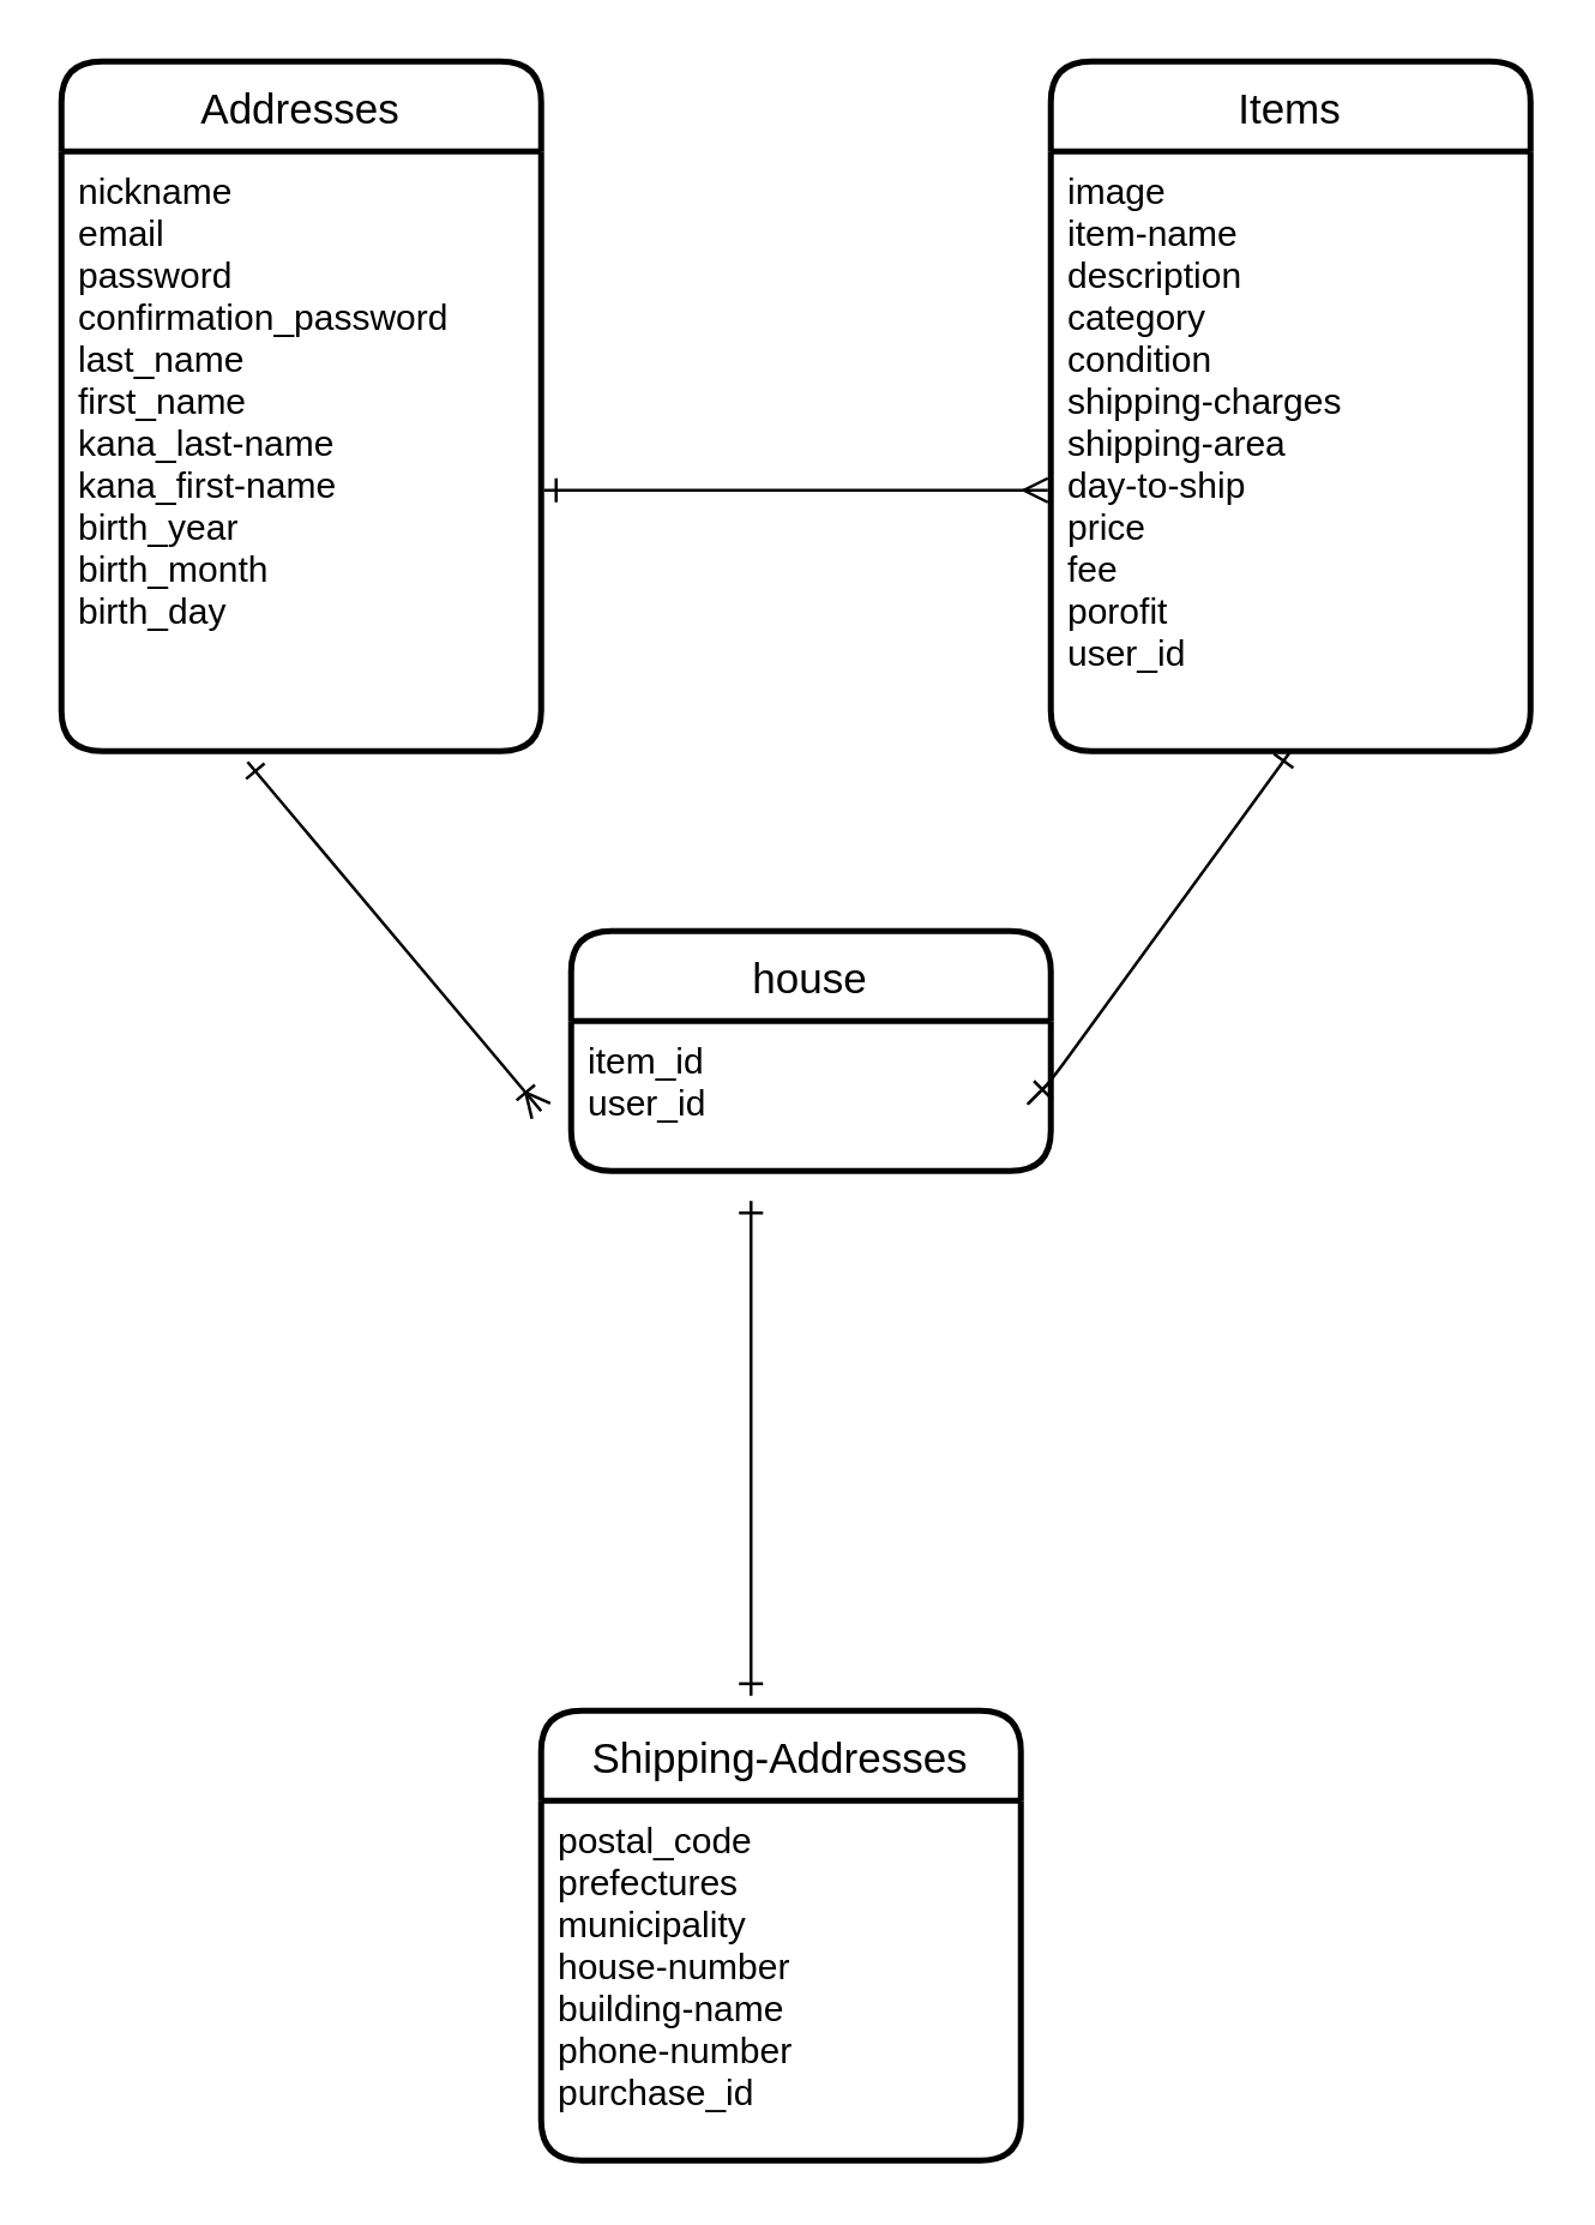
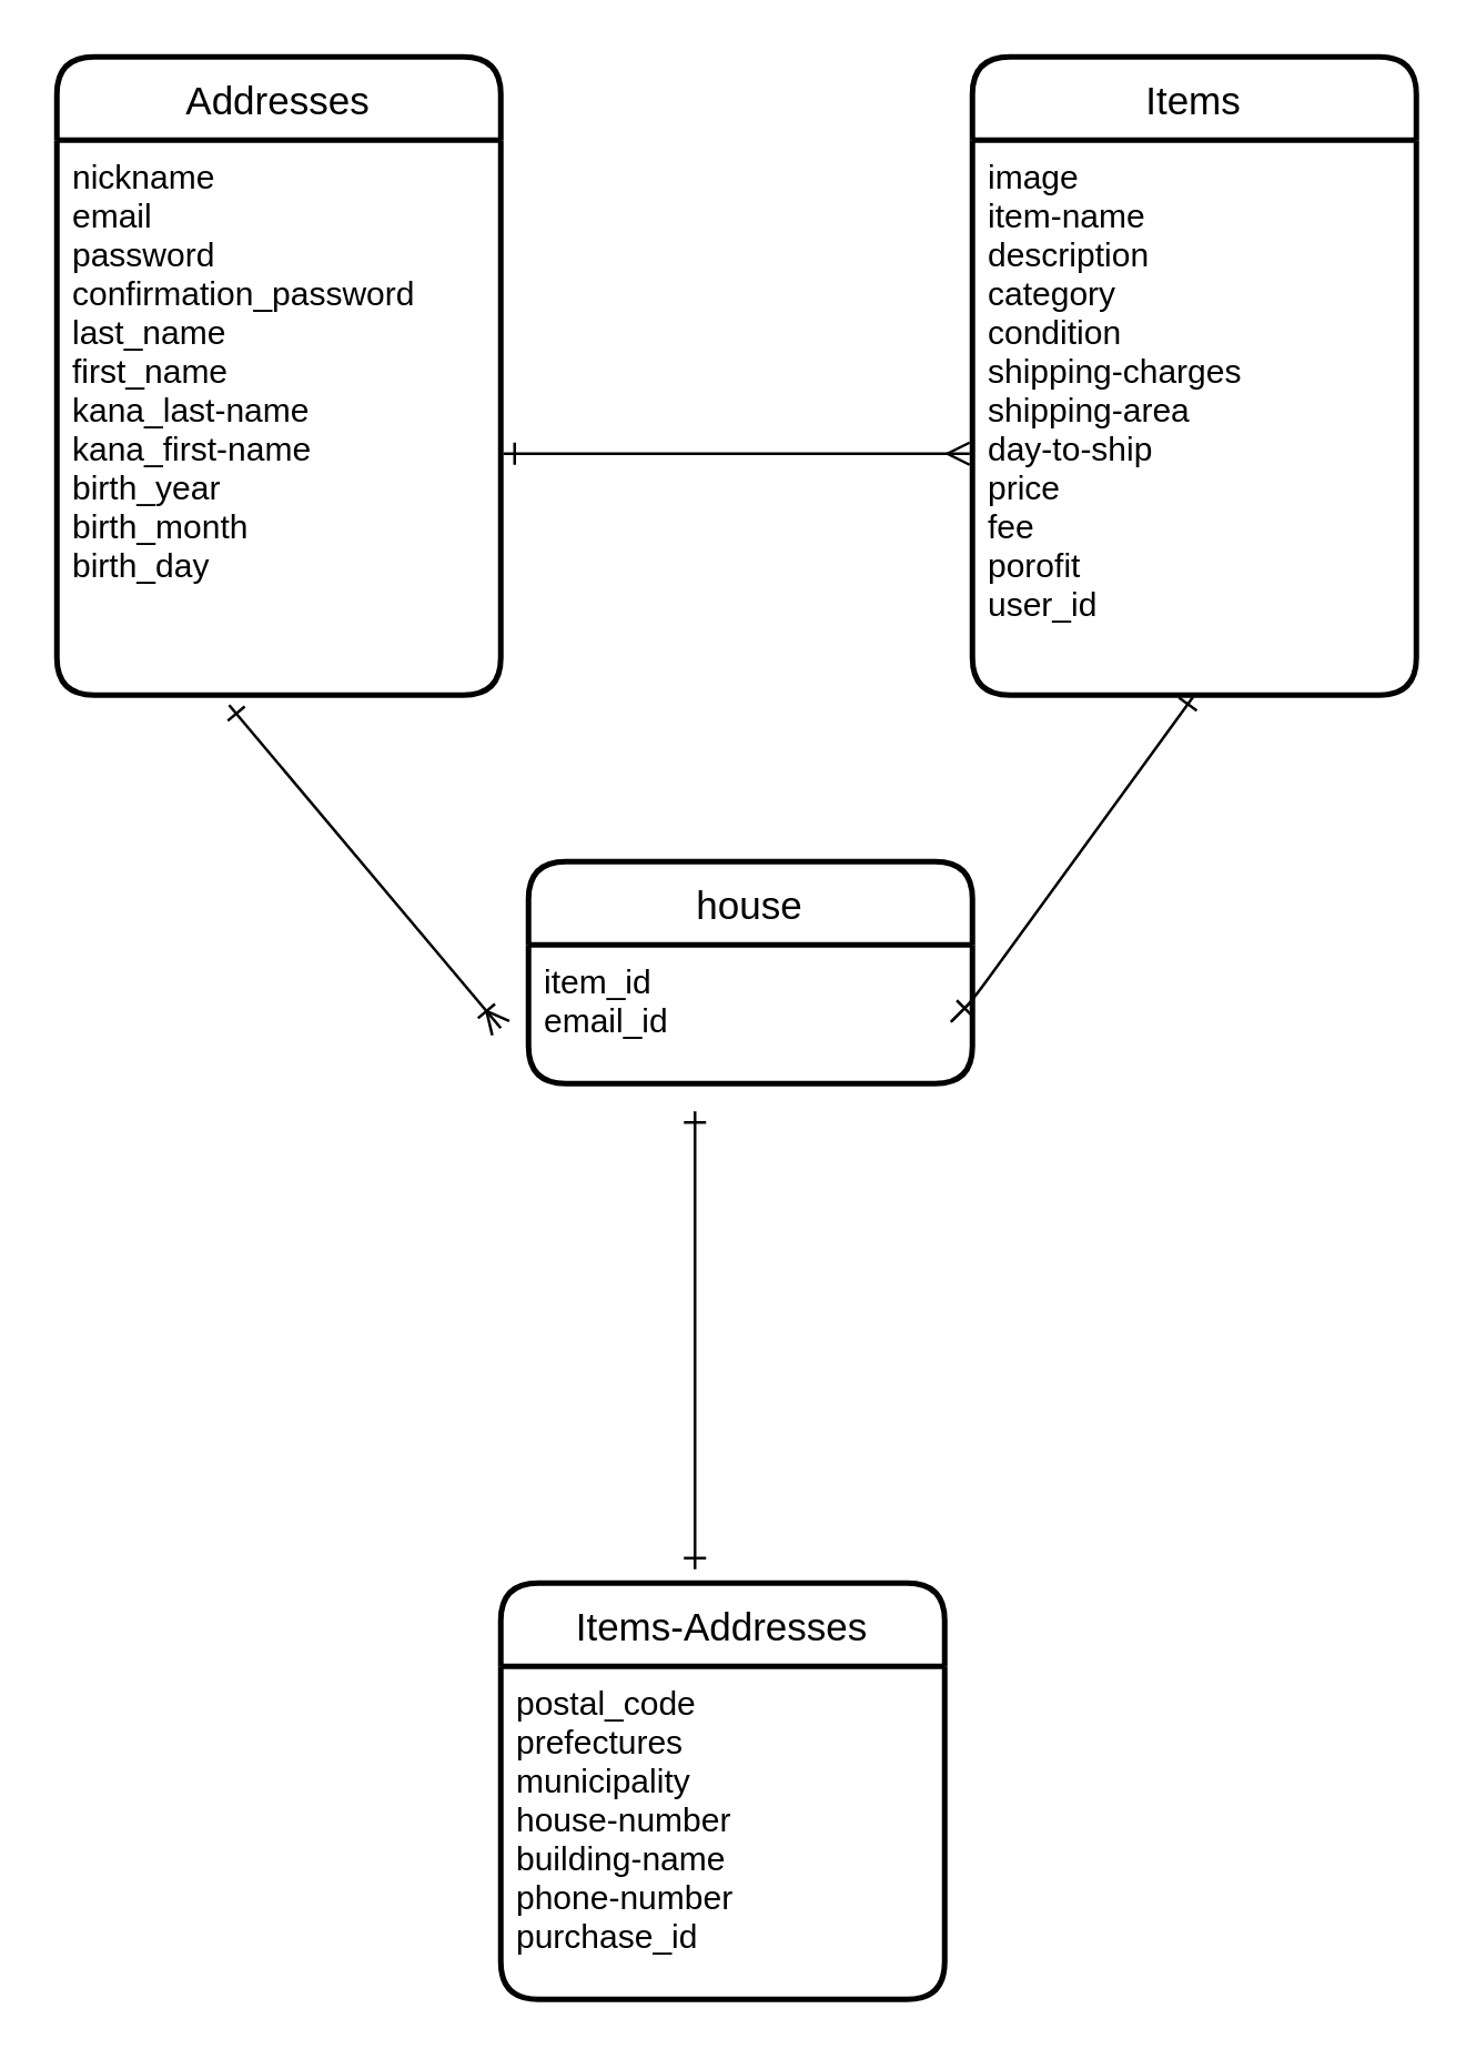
- <mxCell id="13" value="item_id&#10;user_id" style="align=left;strokeColor=none;fillColor=none;spacingLeft=4;fontSize=12;verticalAlign=top;resizable=0;rotatable=0;part=1;" vertex="1" parent="12"><mxGeometry y="30" width="160" height="50" as="geometry" /></mxCell>
+ <mxCell id="13" value="item_id&#10;email_id" style="align=left;strokeColor=none;fillColor=none;spacingLeft=4;fontSize=12;verticalAlign=top;resizable=0;rotatable=0;part=1;" vertex="1" parent="12"><mxGeometry y="30" width="160" height="50" as="geometry" /></mxCell>
- <mxCell id="6" value="Shipping-Addresses" style="swimlane;childLayout=stackLayout;horizontal=1;startSize=30;horizontalStack=0;rounded=1;fontSize=14;fontStyle=0;strokeWidth=2;resizeParent=0;resizeLast=1;shadow=0;dashed=0;align=center;" vertex="1" parent="1"><mxGeometry x="180" y="570" width="160" height="150" as="geometry" /></mxCell>
+ <mxCell id="6" value="Items-Addresses" style="swimlane;childLayout=stackLayout;horizontal=1;startSize=30;horizontalStack=0;rounded=1;fontSize=14;fontStyle=0;strokeWidth=2;resizeParent=0;resizeLast=1;shadow=0;dashed=0;align=center;" vertex="1" parent="1"><mxGeometry x="180" y="570" width="160" height="150" as="geometry" /></mxCell>
